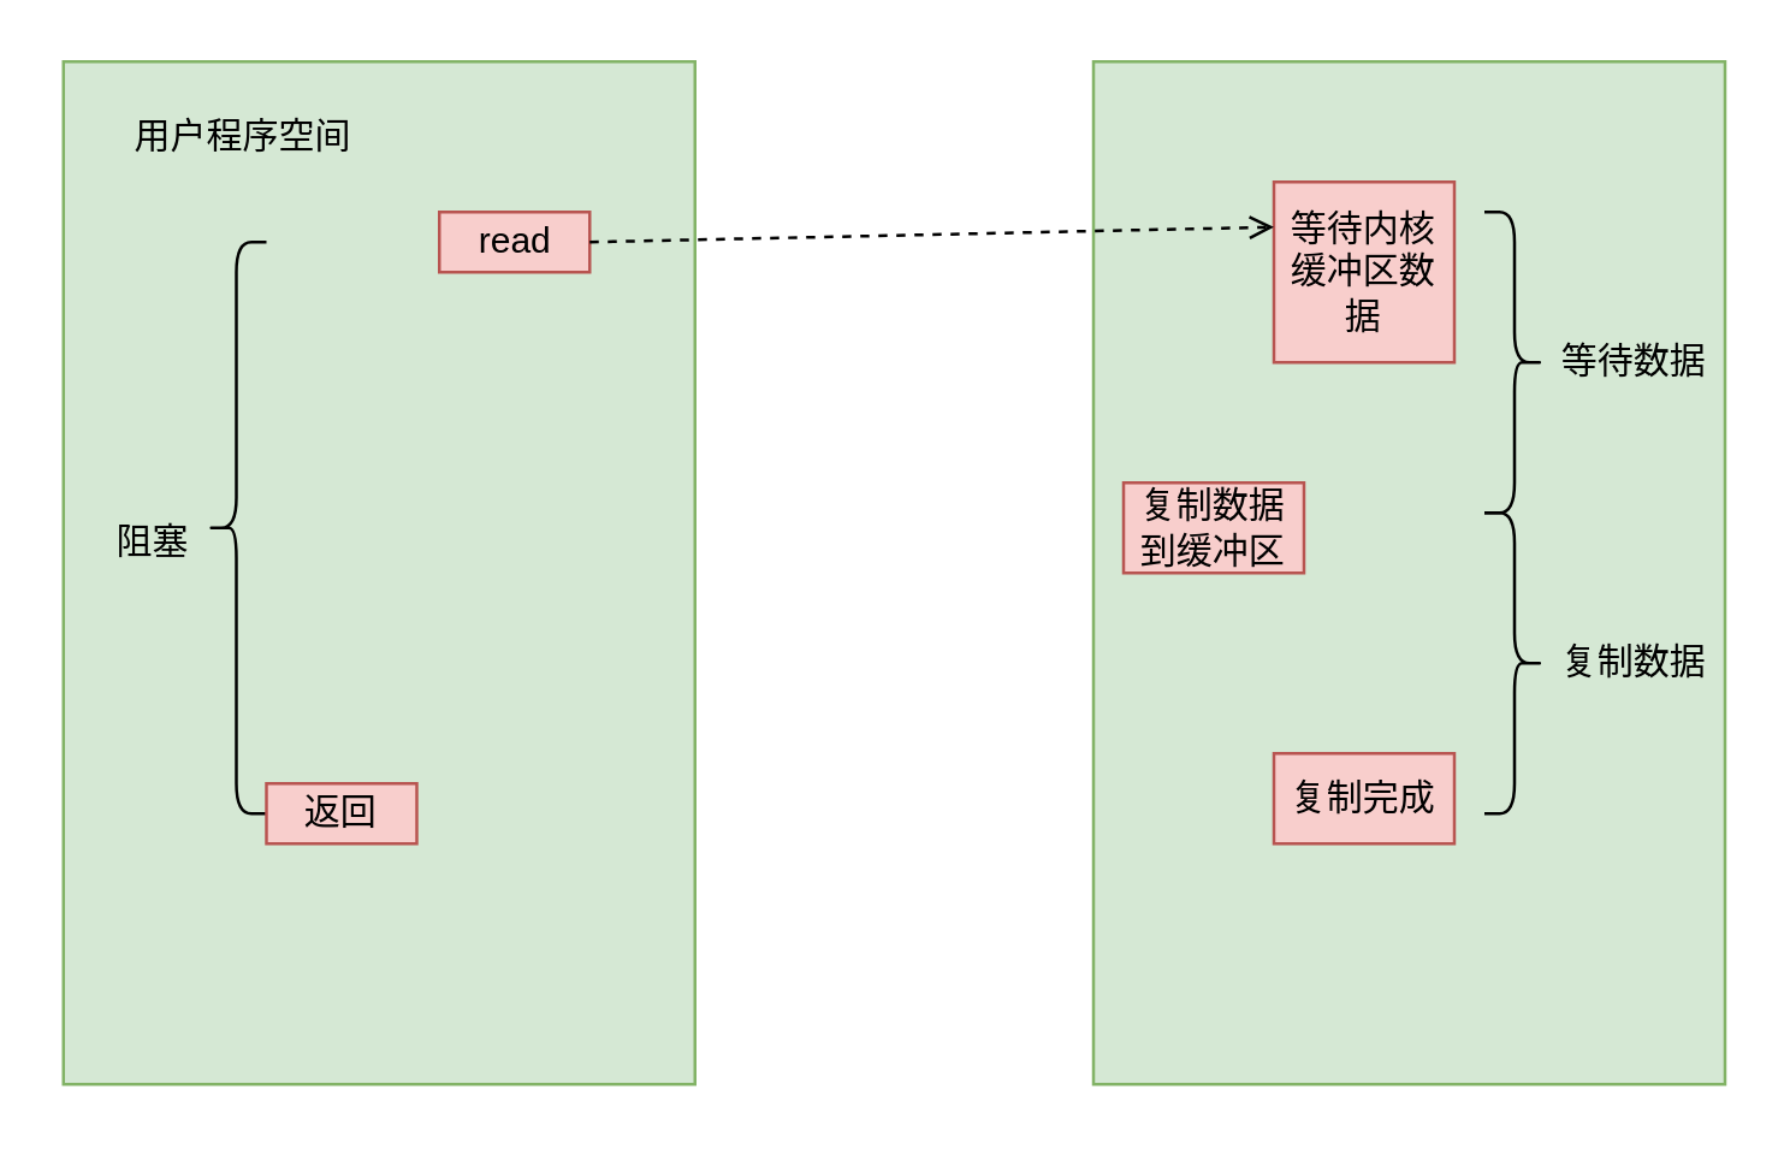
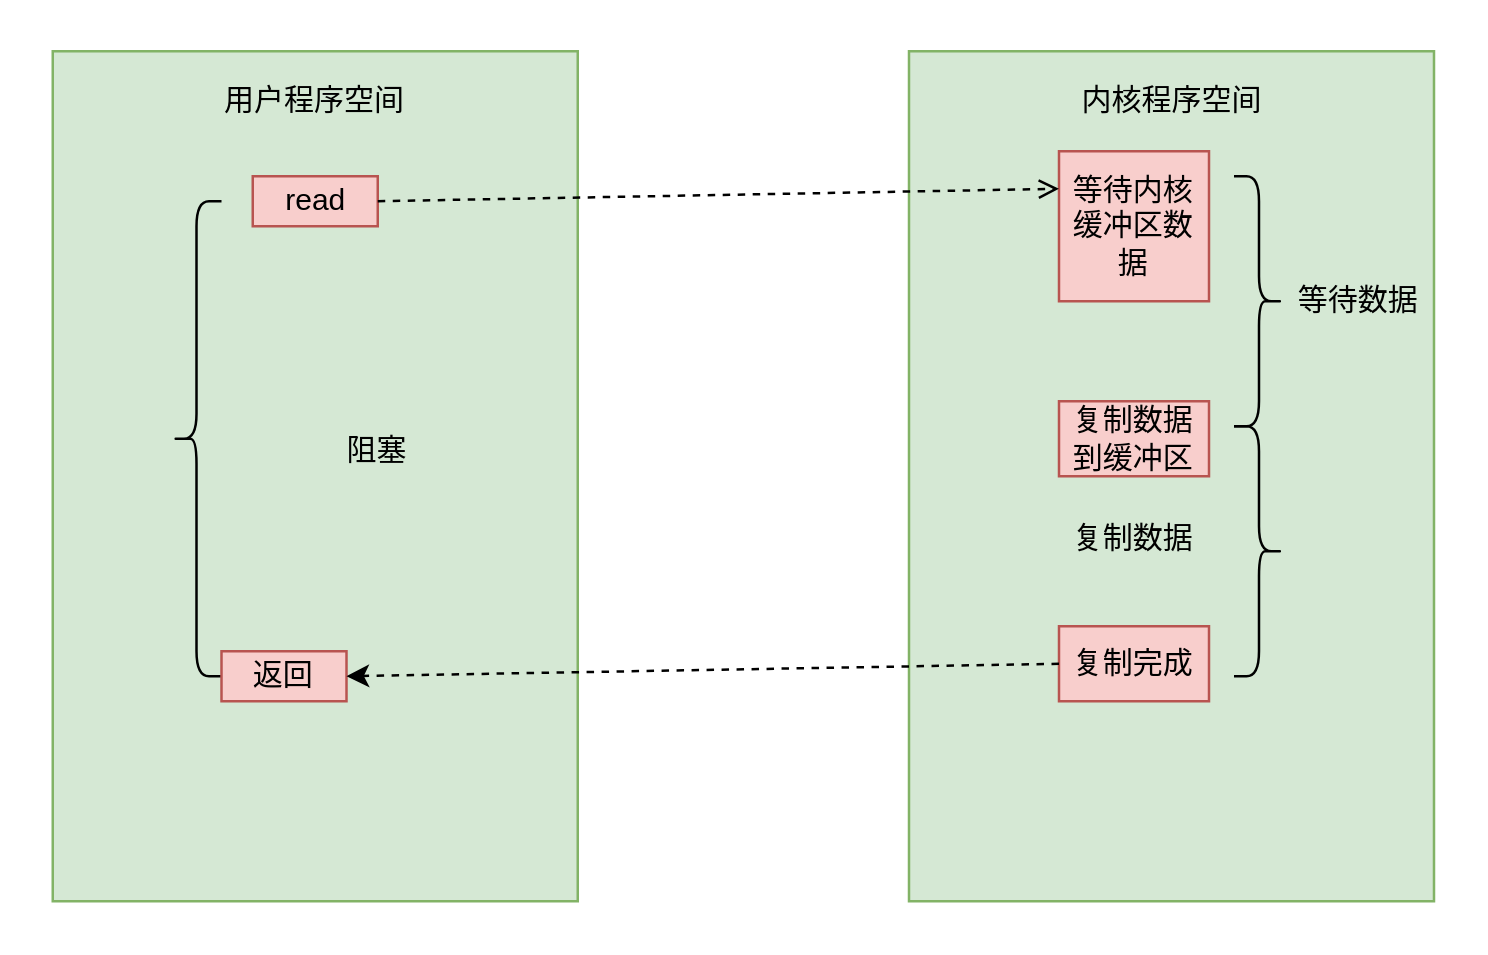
+ <mxCell id="5" value="内核程序空间" style="text;html=1;strokeColor=none;fillColor=none;align=center;verticalAlign=middle;whiteSpace=wrap;rounded=0;" parent="1" vertex="1"><mxGeometry x="430.5" y="30" width="75" height="20" as="geometry" /></mxCell>
- <mxCell id="3" value="用户程序空间" style="text;html=1;strokeColor=none;fillColor=none;align=center;verticalAlign=middle;whiteSpace=wrap;rounded=0;" parent="1" vertex="1"><mxGeometry x="43" y="35" width="75" height="20" as="geometry" /></mxCell>
+ <mxCell id="3" value="用户程序空间" style="text;html=1;strokeColor=none;fillColor=none;align=center;verticalAlign=middle;whiteSpace=wrap;rounded=0;" parent="1" vertex="1"><mxGeometry x="88" y="30" width="75" height="20" as="geometry" /></mxCell>
- <mxCell id="8" value="read" style="text;html=1;strokeColor=#b85450;fillColor=#f8cecc;align=center;verticalAlign=middle;whiteSpace=wrap;rounded=0;" parent="1" vertex="1"><mxGeometry x="145.5" y="70" width="50" height="20" as="geometry" /></mxCell>
+ <mxCell id="8" value="read" style="text;html=1;strokeColor=#b85450;fillColor=#f8cecc;align=center;verticalAlign=middle;whiteSpace=wrap;rounded=0;" parent="1" vertex="1"><mxGeometry x="100.5" y="70" width="50" height="20" as="geometry" /></mxCell>
- <mxCell id="12" value="复制数据到缓冲区" style="text;html=1;strokeColor=#b85450;fillColor=#f8cecc;align=center;verticalAlign=middle;whiteSpace=wrap;rounded=0;" parent="1" vertex="1"><mxGeometry x="373" y="160" width="60" height="30" as="geometry" /></mxCell>
+ <mxCell id="12" value="复制数据到缓冲区" style="text;html=1;strokeColor=#b85450;fillColor=#f8cecc;align=center;verticalAlign=middle;whiteSpace=wrap;rounded=0;" parent="1" vertex="1"><mxGeometry x="423" y="160" width="60" height="30" as="geometry" /></mxCell>
- <mxCell id="7" value="阻塞&lt;br&gt;" style="text;html=1;strokeColor=none;fillColor=none;align=center;verticalAlign=middle;whiteSpace=wrap;rounded=0;" parent="1" vertex="1"><mxGeometry x="33" y="170" width="35" height="20" as="geometry" /></mxCell>
+ <mxCell id="7" value="阻塞&lt;br&gt;" style="text;html=1;strokeColor=none;fillColor=none;align=center;verticalAlign=middle;whiteSpace=wrap;rounded=0;" parent="1" vertex="1"><mxGeometry x="133" y="170" width="35" height="20" as="geometry" /></mxCell>
- <mxCell id="17" value="复制数据" style="text;html=1;strokeColor=none;fillColor=none;align=center;verticalAlign=middle;whiteSpace=wrap;rounded=0;" parent="1" vertex="1"><mxGeometry x="513" y="205" width="60" height="30" as="geometry" /></mxCell>
+ <mxCell id="17" value="复制数据" style="text;html=1;strokeColor=none;fillColor=none;align=center;verticalAlign=middle;whiteSpace=wrap;rounded=0;" parent="1" vertex="1"><mxGeometry x="423" y="200" width="60" height="30" as="geometry" /></mxCell>
+ <mxCell id="18" value="" style="endArrow=classic;html=1;rounded=0;dashed=1;exitX=0;exitY=0.5;exitDx=0;exitDy=0;entryX=1;entryY=0.5;entryDx=0;entryDy=0;" parent="1" source="13" target="9" edge="1"><mxGeometry width="50" height="50" relative="1" as="geometry"><mxPoint x="303" y="300" as="sourcePoint" /><mxPoint x="353" y="250" as="targetPoint" /></mxGeometry></mxCell>
